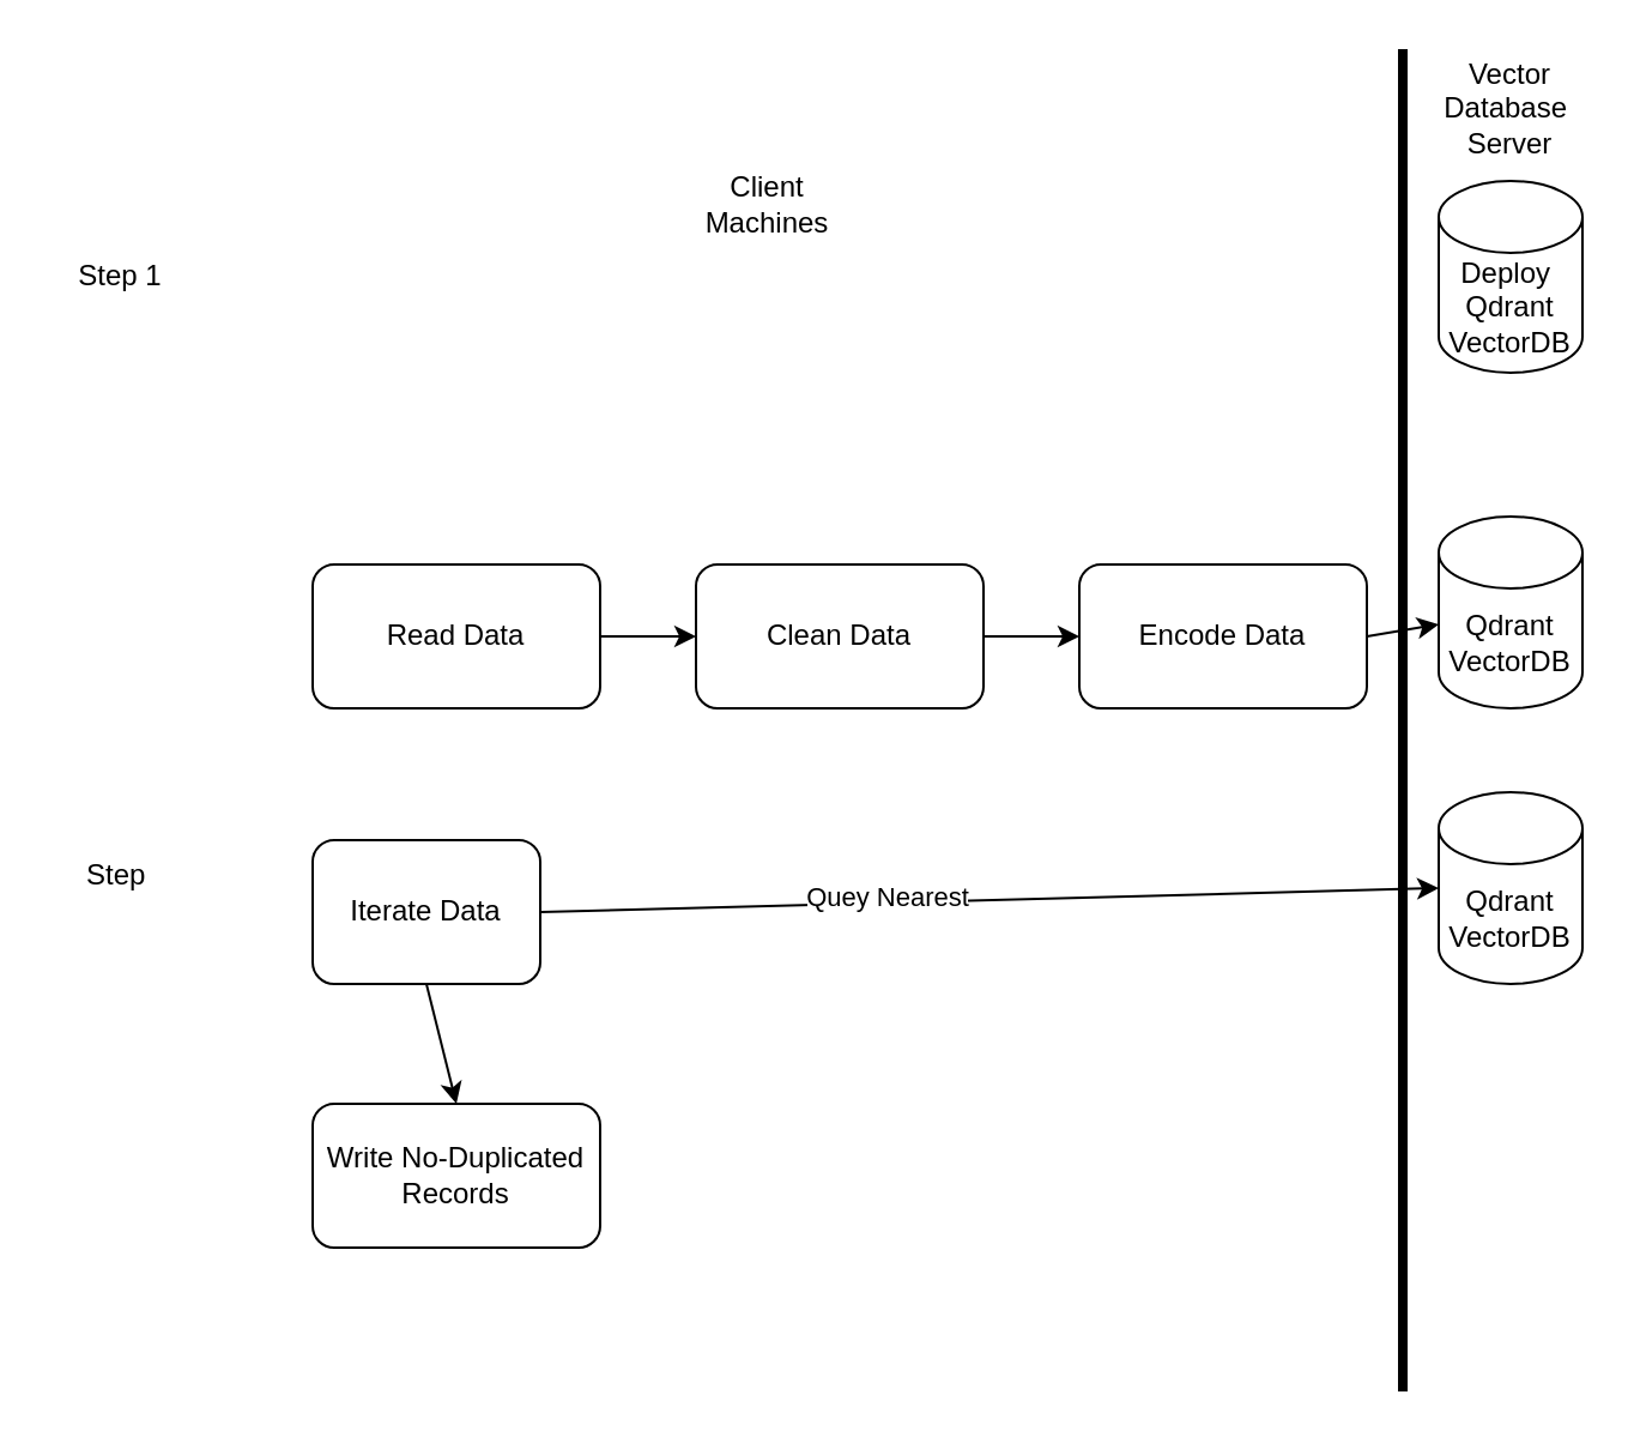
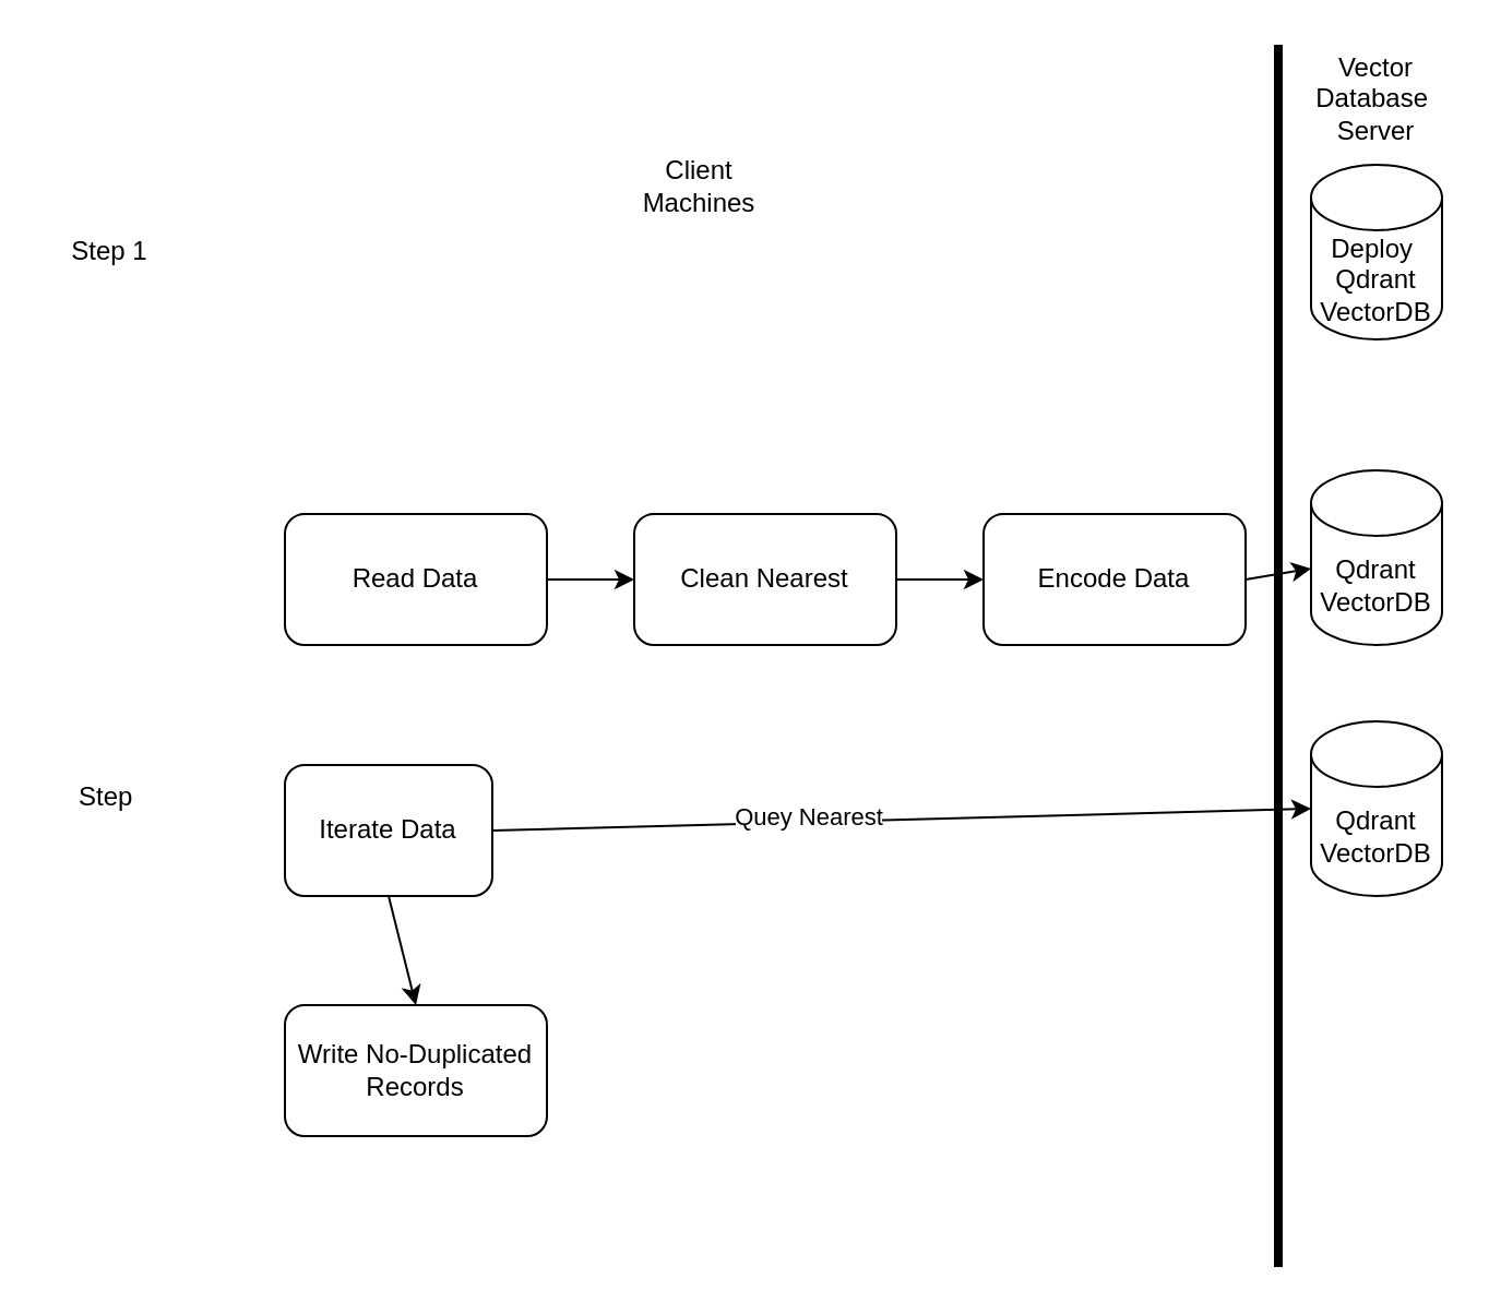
- <mxCell id="7" value="Clean Data" style="rounded=1;whiteSpace=wrap;html=1;" vertex="1" parent="1"><mxGeometry x="290" y="235" width="120" height="60" as="geometry" /></mxCell>
+ <mxCell id="7" value="Clean Nearest" style="rounded=1;whiteSpace=wrap;html=1;" vertex="1" parent="1"><mxGeometry x="290" y="235" width="120" height="60" as="geometry" /></mxCell>
